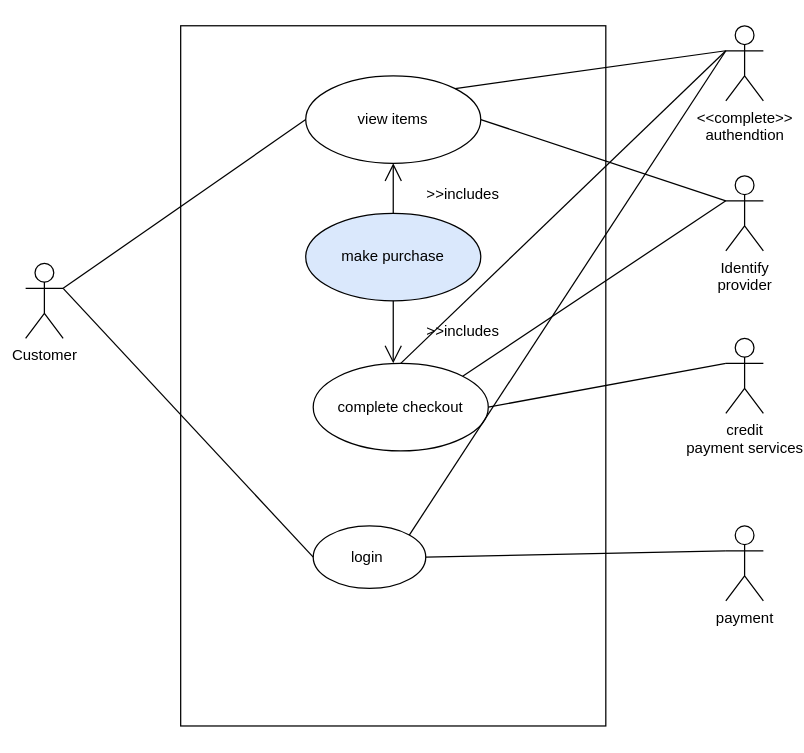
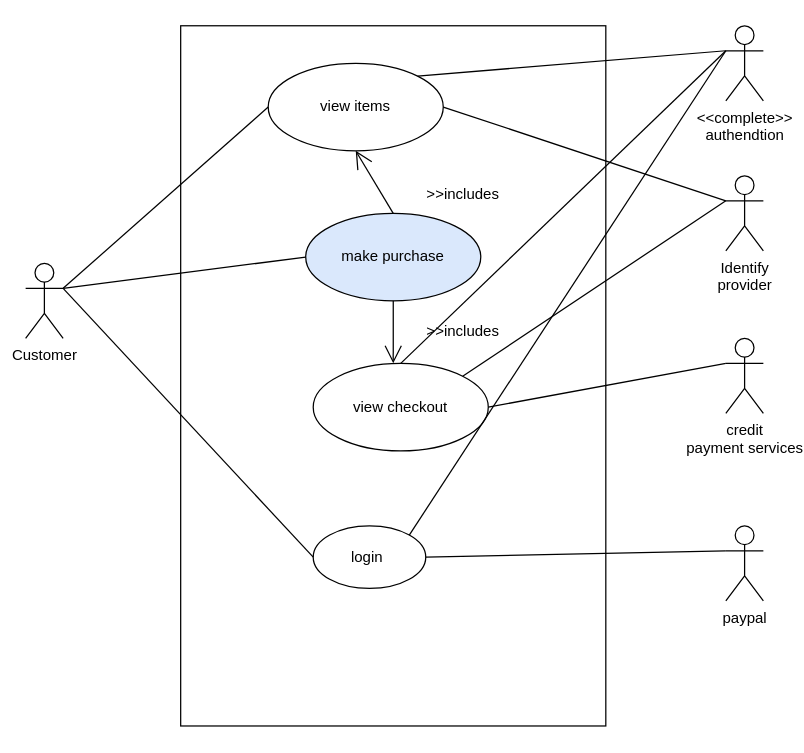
- <mxCell id="3" value="view items" style="ellipse;whiteSpace=wrap;html=1;" vertex="1" parent="1"><mxGeometry x="244" y="60" width="140" height="70" as="geometry" /></mxCell>
+ <mxCell id="3" value="view items" style="ellipse;whiteSpace=wrap;html=1;" vertex="1" parent="1"><mxGeometry x="214" y="50" width="140" height="70" as="geometry" /></mxCell>
+ <mxCell id="23" value="" style="endArrow=none;html=1;rounded=0;entryX=1;entryY=0.333;entryDx=0;entryDy=0;entryPerimeter=0;exitX=0;exitY=0.5;exitDx=0;exitDy=0;" edge="1" parent="1" source="4" target="11"><mxGeometry width="50" height="50" relative="1" as="geometry"><mxPoint x="290" y="320" as="sourcePoint" /><mxPoint x="340" y="270" as="targetPoint" /></mxGeometry></mxCell>
- <mxCell id="5" value="complete checkout" style="ellipse;whiteSpace=wrap;html=1;" vertex="1" parent="1"><mxGeometry x="250" y="290" width="140" height="70" as="geometry" /></mxCell>
+ <mxCell id="5" value="view checkout" style="ellipse;whiteSpace=wrap;html=1;" vertex="1" parent="1"><mxGeometry x="250" y="290" width="140" height="70" as="geometry" /></mxCell>
- <mxCell id="15" value="payment" style="shape=umlActor;verticalLabelPosition=bottom;verticalAlign=top;html=1;" vertex="1" parent="1"><mxGeometry x="580" y="420" width="30" height="60" as="geometry" /></mxCell>
+ <mxCell id="15" value="paypal" style="shape=umlActor;verticalLabelPosition=bottom;verticalAlign=top;html=1;" vertex="1" parent="1"><mxGeometry x="580" y="420" width="30" height="60" as="geometry" /></mxCell>
